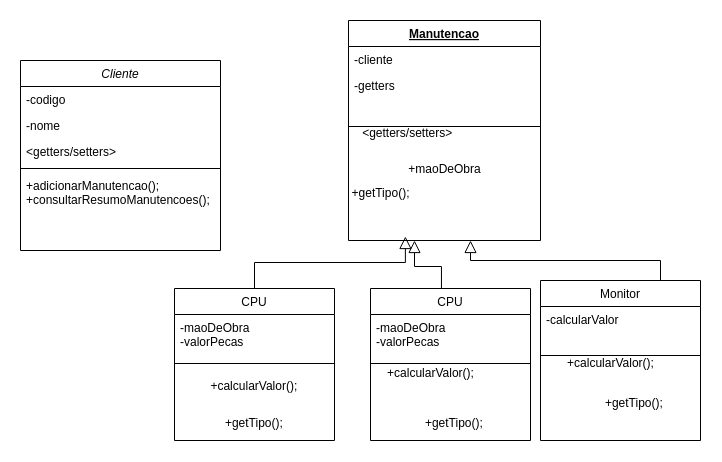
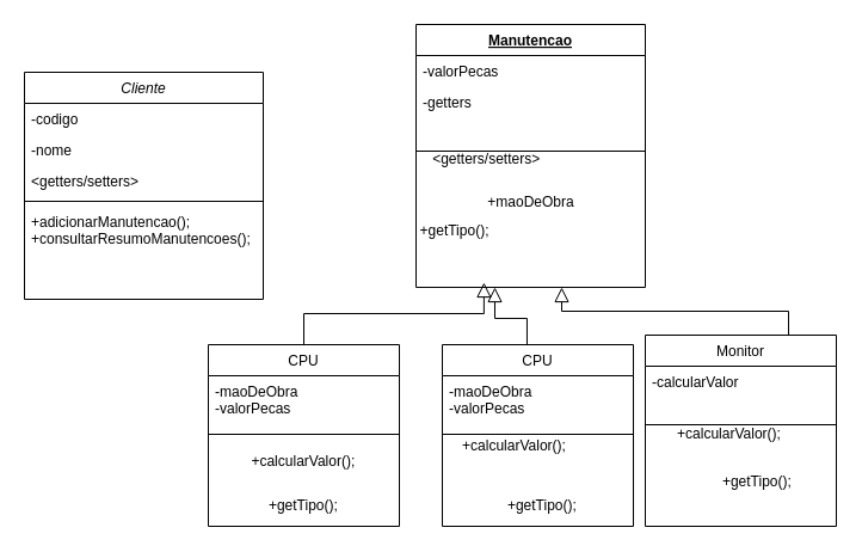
- <mxCell id="9" value="-cliente" style="text;align=left;verticalAlign=top;spacingLeft=4;spacingRight=4;overflow=hidden;rotatable=0;points=[[0,0.5],[1,0.5]];portConstraint=eastwest;" vertex="1" parent="8"><mxGeometry y="26" width="192" height="26" as="geometry" /></mxCell>
+ <mxCell id="9" value="-valorPecas" style="text;align=left;verticalAlign=top;spacingLeft=4;spacingRight=4;overflow=hidden;rotatable=0;points=[[0,0.5],[1,0.5]];portConstraint=eastwest;" vertex="1" parent="8"><mxGeometry y="26" width="192" height="26" as="geometry" /></mxCell>
